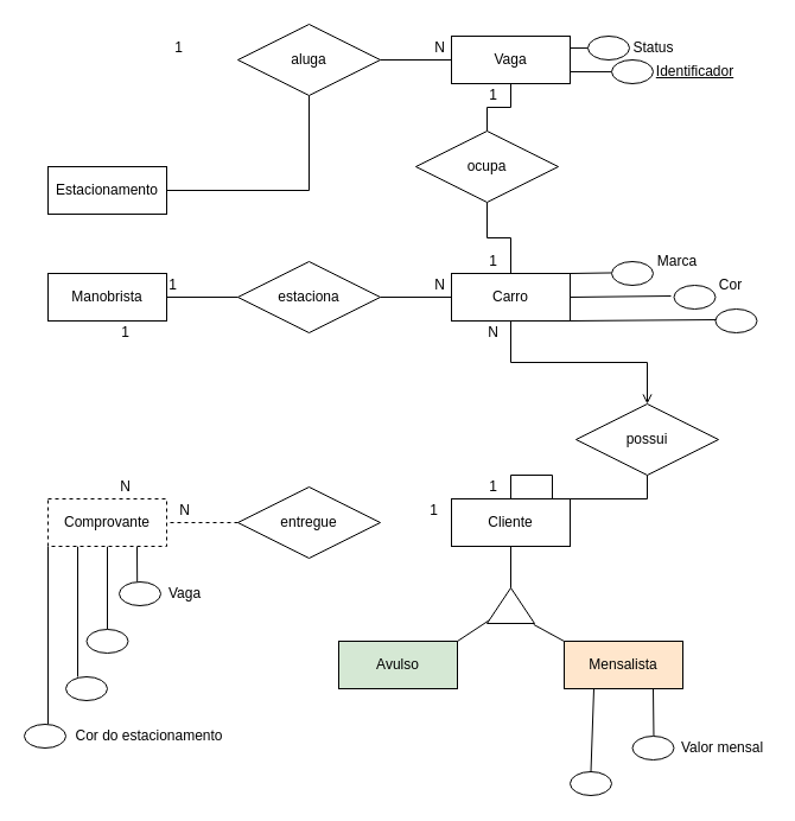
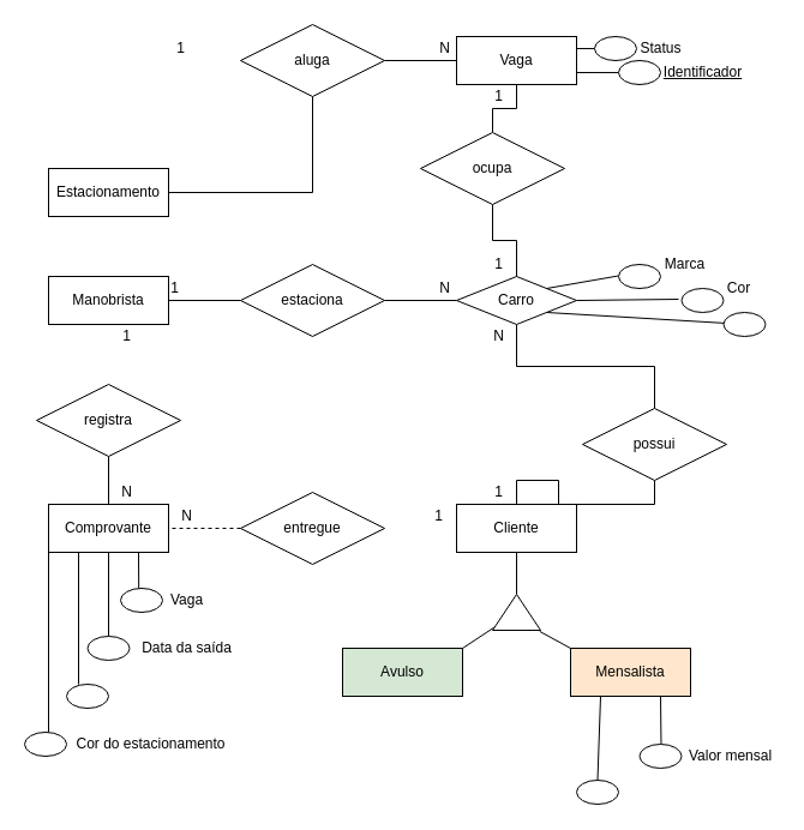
- <mxCell id="13" value="Carro" style="whiteSpace=wrap;html=1;align=center;" vertex="1" parent="1"><mxGeometry x="380" y="230" width="100" height="40" as="geometry" /></mxCell>
+ <mxCell id="13" value="Carro" style="rhombus;whiteSpace=wrap;html=1;align=center;" vertex="1" parent="1"><mxGeometry x="380" y="230" width="100" height="40" as="geometry" /></mxCell>
- <mxCell id="9" style="edgeStyle=orthogonalEdgeStyle;rounded=0;orthogonalLoop=1;jettySize=auto;html=1;exitX=0.5;exitY=1;exitDx=0;exitDy=0;entryX=0.5;entryY=0;entryDx=0;entryDy=0;endArrow=open;endFill=0;" edge="1" parent="1" source="13" target="24"><mxGeometry relative="1" as="geometry" /></mxCell>
+ <mxCell id="9" style="edgeStyle=orthogonalEdgeStyle;rounded=0;orthogonalLoop=1;jettySize=auto;html=1;exitX=0.5;exitY=1;exitDx=0;exitDy=0;entryX=0.5;entryY=0;entryDx=0;entryDy=0;endArrow=none;endFill=0;" edge="1" parent="1" source="13" target="24"><mxGeometry relative="1" as="geometry" /></mxCell>
+ <mxCell id="22" value="registra" style="shape=rhombus;perimeter=rhombusPerimeter;whiteSpace=wrap;html=1;align=center;" vertex="1" parent="1"><mxGeometry x="30" y="320" width="120" height="60" as="geometry" /></mxCell>
+ <mxCell id="21" style="edgeStyle=orthogonalEdgeStyle;rounded=0;orthogonalLoop=1;jettySize=auto;html=1;exitX=0.5;exitY=1;exitDx=0;exitDy=0;entryX=0.5;entryY=0;entryDx=0;entryDy=0;endArrow=none;endFill=0;" edge="1" parent="1" source="22" target="31"><mxGeometry relative="1" as="geometry" /></mxCell>
- <mxCell id="31" value="Comprovante" style="whiteSpace=wrap;html=1;align=center;dashed=1;" vertex="1" parent="1"><mxGeometry x="40" y="420" width="100" height="40" as="geometry" /></mxCell>
+ <mxCell id="31" value="Comprovante" style="whiteSpace=wrap;html=1;align=center;" vertex="1" parent="1"><mxGeometry x="40" y="420" width="100" height="40" as="geometry" /></mxCell>
+ <mxCell id="70" value="Data da saída" style="text;html=1;align=center;verticalAlign=middle;resizable=0;points=[];autosize=1;strokeColor=none;fillColor=none;" vertex="1" parent="1"><mxGeometry x="110" y="530" width="90" height="20" as="geometry" /></mxCell>
